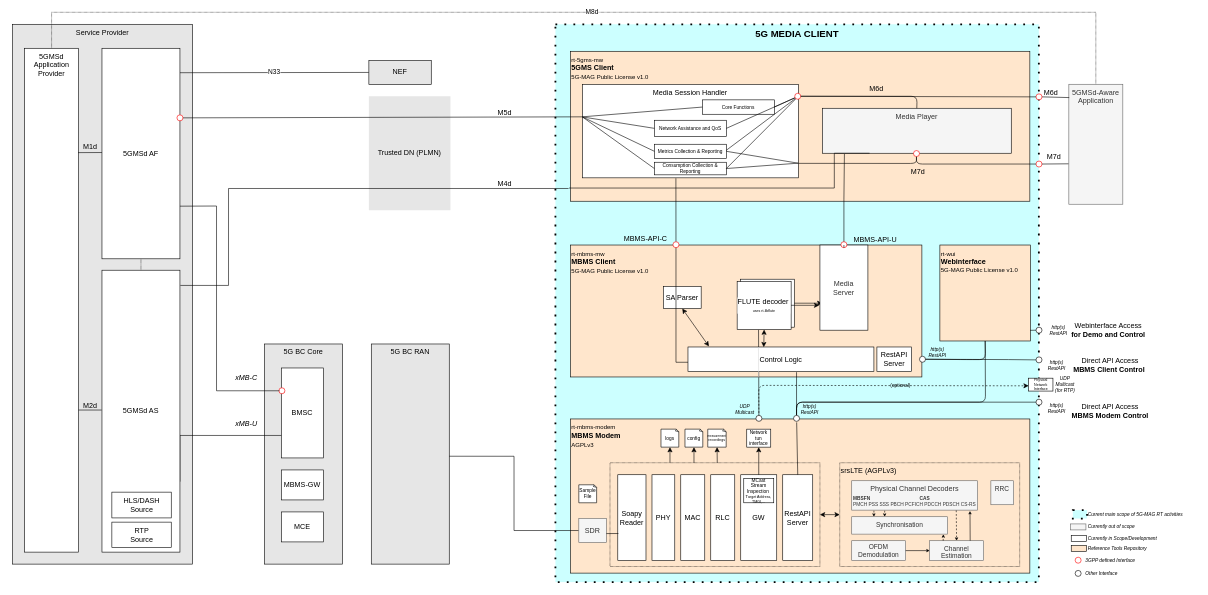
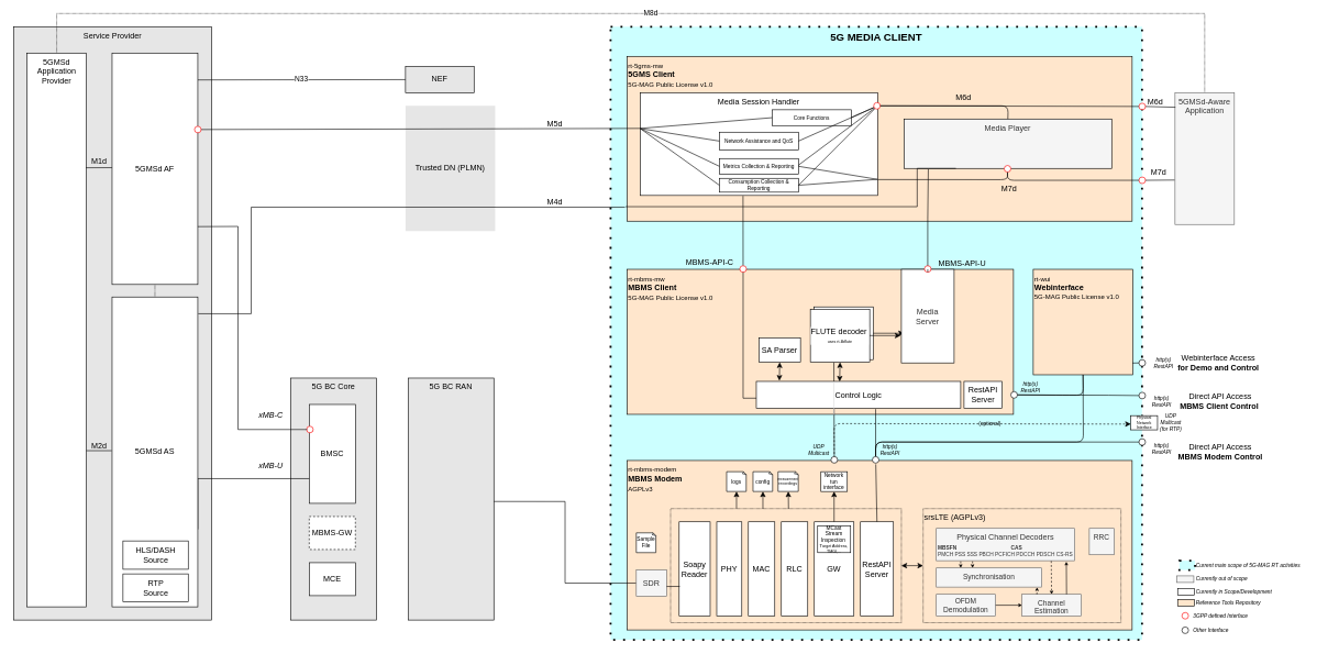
- <mxCell id="13" value="SA Parser" style="rounded=0;whiteSpace=wrap;html=1;fillColor=default;align=center;verticalAlign=middle;labelPosition=center;verticalLabelPosition=middle;fontSize=12;" parent="1" vertex="1"><mxGeometry x="1105" y="477" width="63" height="37" as="geometry" /></mxCell>
+ <mxCell id="13" value="SA Parser" style="rounded=0;whiteSpace=wrap;html=1;fillColor=default;align=center;verticalAlign=middle;labelPosition=center;verticalLabelPosition=middle;fontSize=12;" parent="1" vertex="1"><mxGeometry x="1150" y="512" width="63" height="37" as="geometry" /></mxCell>
- <mxCell id="22" value="MBMS-GW" style="rounded=0;whiteSpace=wrap;html=1;fillColor=default;align=center;verticalAlign=middle;labelPosition=center;verticalLabelPosition=middle;" parent="1" vertex="1"><mxGeometry x="468" y="783" width="70" height="50" as="geometry" /></mxCell>
+ <mxCell id="22" value="MBMS-GW" style="rounded=0;whiteSpace=wrap;html=1;fillColor=default;align=center;verticalAlign=middle;labelPosition=center;verticalLabelPosition=middle;dashed=1;" parent="1" vertex="1"><mxGeometry x="468" y="783" width="70" height="50" as="geometry" /></mxCell>
